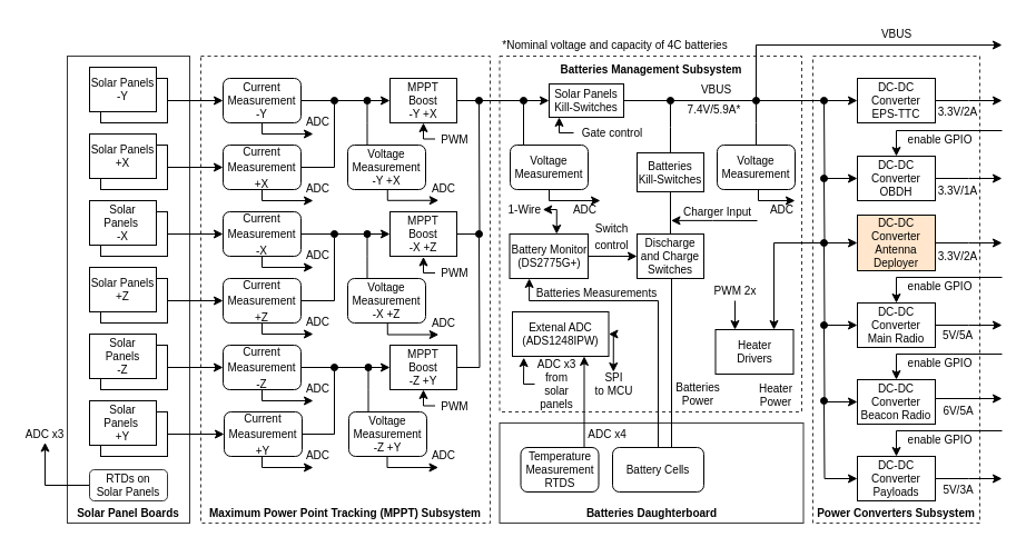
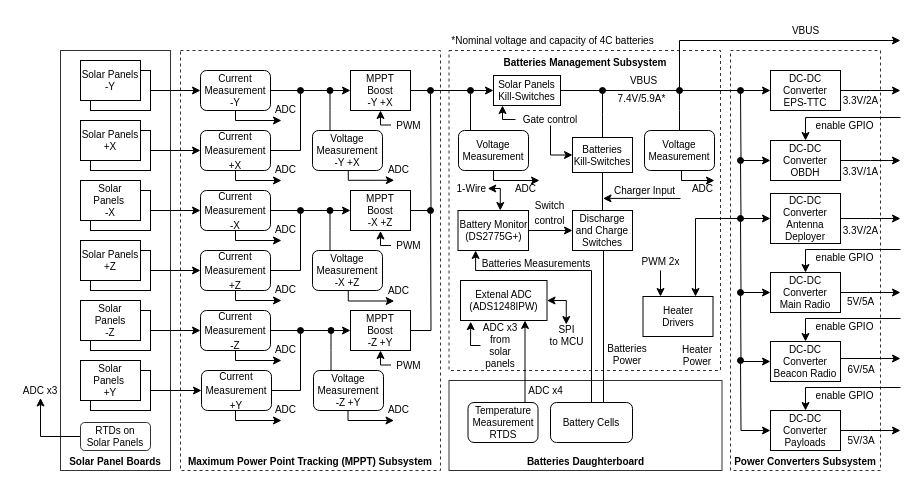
+ <mxCell id="126" style="edgeStyle=orthogonalEdgeStyle;rounded=0;orthogonalLoop=1;jettySize=auto;html=1;exitX=0;exitY=0.5;exitDx=0;exitDy=0;startArrow=classic;startFill=1;endArrow=none;endFill=0;strokeColor=#000000;fontColor=#000000;entryX=0.5;entryY=1;entryDx=0;entryDy=0;" parent="1" source="50" target="127" edge="1"><mxGeometry relative="1" as="geometry"><mxPoint x="557" y="109" as="sourcePoint" /><mxPoint x="551" y="127" as="targetPoint" /><Array as="points"><mxPoint x="550" y="155" /></Array></mxGeometry></mxCell>
- <mxCell id="74" value="DC-DC&lt;br&gt;Converter&lt;br&gt;Antenna Deployer" style="rounded=0;whiteSpace=wrap;html=1;fontSize=10;fillColor=#ffe6cc;" parent="1" vertex="1"><mxGeometry x="770" y="193" width="70" height="50" as="geometry" /></mxCell>
+ <mxCell id="74" value="DC-DC&lt;br&gt;Converter&lt;br&gt;Antenna Deployer" style="rounded=0;whiteSpace=wrap;html=1;fontSize=10;" parent="1" vertex="1"><mxGeometry x="770" y="193" width="70" height="50" as="geometry" /></mxCell>
- <mxCell id="128" value="SPI&lt;br&gt;to MCU" style="text;html=1;strokeColor=none;fillColor=none;align=center;verticalAlign=middle;whiteSpace=wrap;rounded=0;shadow=0;glass=0;sketch=0;fontSize=10;" parent="1" vertex="1"><mxGeometry x="531.5" y="334" width="38.5" height="22" as="geometry" /></mxCell>
+ <mxCell id="128" value="SPI&lt;br&gt;to MCU" style="text;html=1;strokeColor=none;fillColor=none;align=center;verticalAlign=middle;whiteSpace=wrap;rounded=0;shadow=0;glass=0;sketch=0;fontSize=10;" parent="1" vertex="1"><mxGeometry x="546.5" y="324" width="38.5" height="22" as="geometry" /></mxCell>
